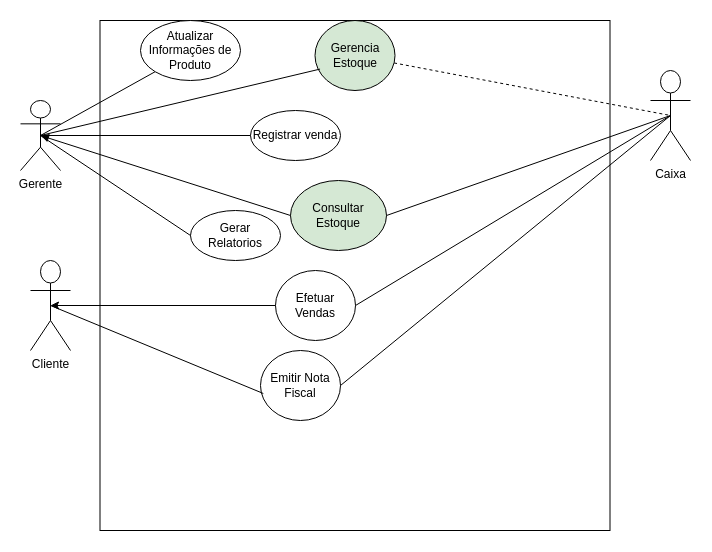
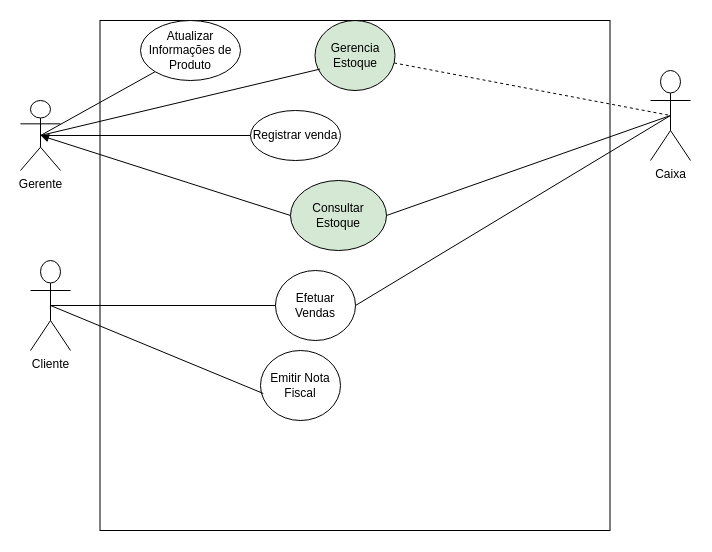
- <mxCell id="15" value="" style="endArrow=none;html=1;rounded=0;exitX=0;exitY=0.5;exitDx=0;exitDy=0;entryX=0.5;entryY=0.5;entryDx=0;entryDy=0;entryPerimeter=0;" edge="1" parent="1" source="14" target="2"><mxGeometry width="50" height="50" relative="1" as="geometry"><mxPoint x="334" y="220" as="sourcePoint" /><mxPoint x="40" y="285" as="targetPoint" /></mxGeometry></mxCell>
- <mxCell id="14" value="Gerar Relatorios" style="ellipse;whiteSpace=wrap;html=1;" vertex="1" parent="1"><mxGeometry x="190" y="210" width="90" height="50" as="geometry" /></mxCell>
- <mxCell id="22" value="" style="endArrow=none;html=1;rounded=0;exitX=1;exitY=0.5;exitDx=0;exitDy=0;entryX=0.5;entryY=0.5;entryDx=0;entryDy=0;entryPerimeter=0;" edge="1" parent="1" source="20" target="4"><mxGeometry width="50" height="50" relative="1" as="geometry"><mxPoint x="350" y="385" as="sourcePoint" /><mxPoint x="680" y="125" as="targetPoint" /></mxGeometry></mxCell>
- <mxCell id="18" value="" style="endArrow=classic;html=1;rounded=0;entryX=0.5;entryY=0.5;entryDx=0;entryDy=0;entryPerimeter=0;exitX=0;exitY=0.5;exitDx=0;exitDy=0;" edge="1" parent="1" source="17" target="16"><mxGeometry width="50" height="50" relative="1" as="geometry"><mxPoint x="558" y="97" as="sourcePoint" /><mxPoint x="650" y="125" as="targetPoint" /></mxGeometry></mxCell>
+ <mxCell id="18" value="" style="endArrow=none;html=1;rounded=0;entryX=0.5;entryY=0.5;entryDx=0;entryDy=0;entryPerimeter=0;exitX=0;exitY=0.5;exitDx=0;exitDy=0;" edge="1" parent="1" source="17" target="16"><mxGeometry width="50" height="50" relative="1" as="geometry"><mxPoint x="558" y="97" as="sourcePoint" /><mxPoint x="650" y="125" as="targetPoint" /></mxGeometry></mxCell>
